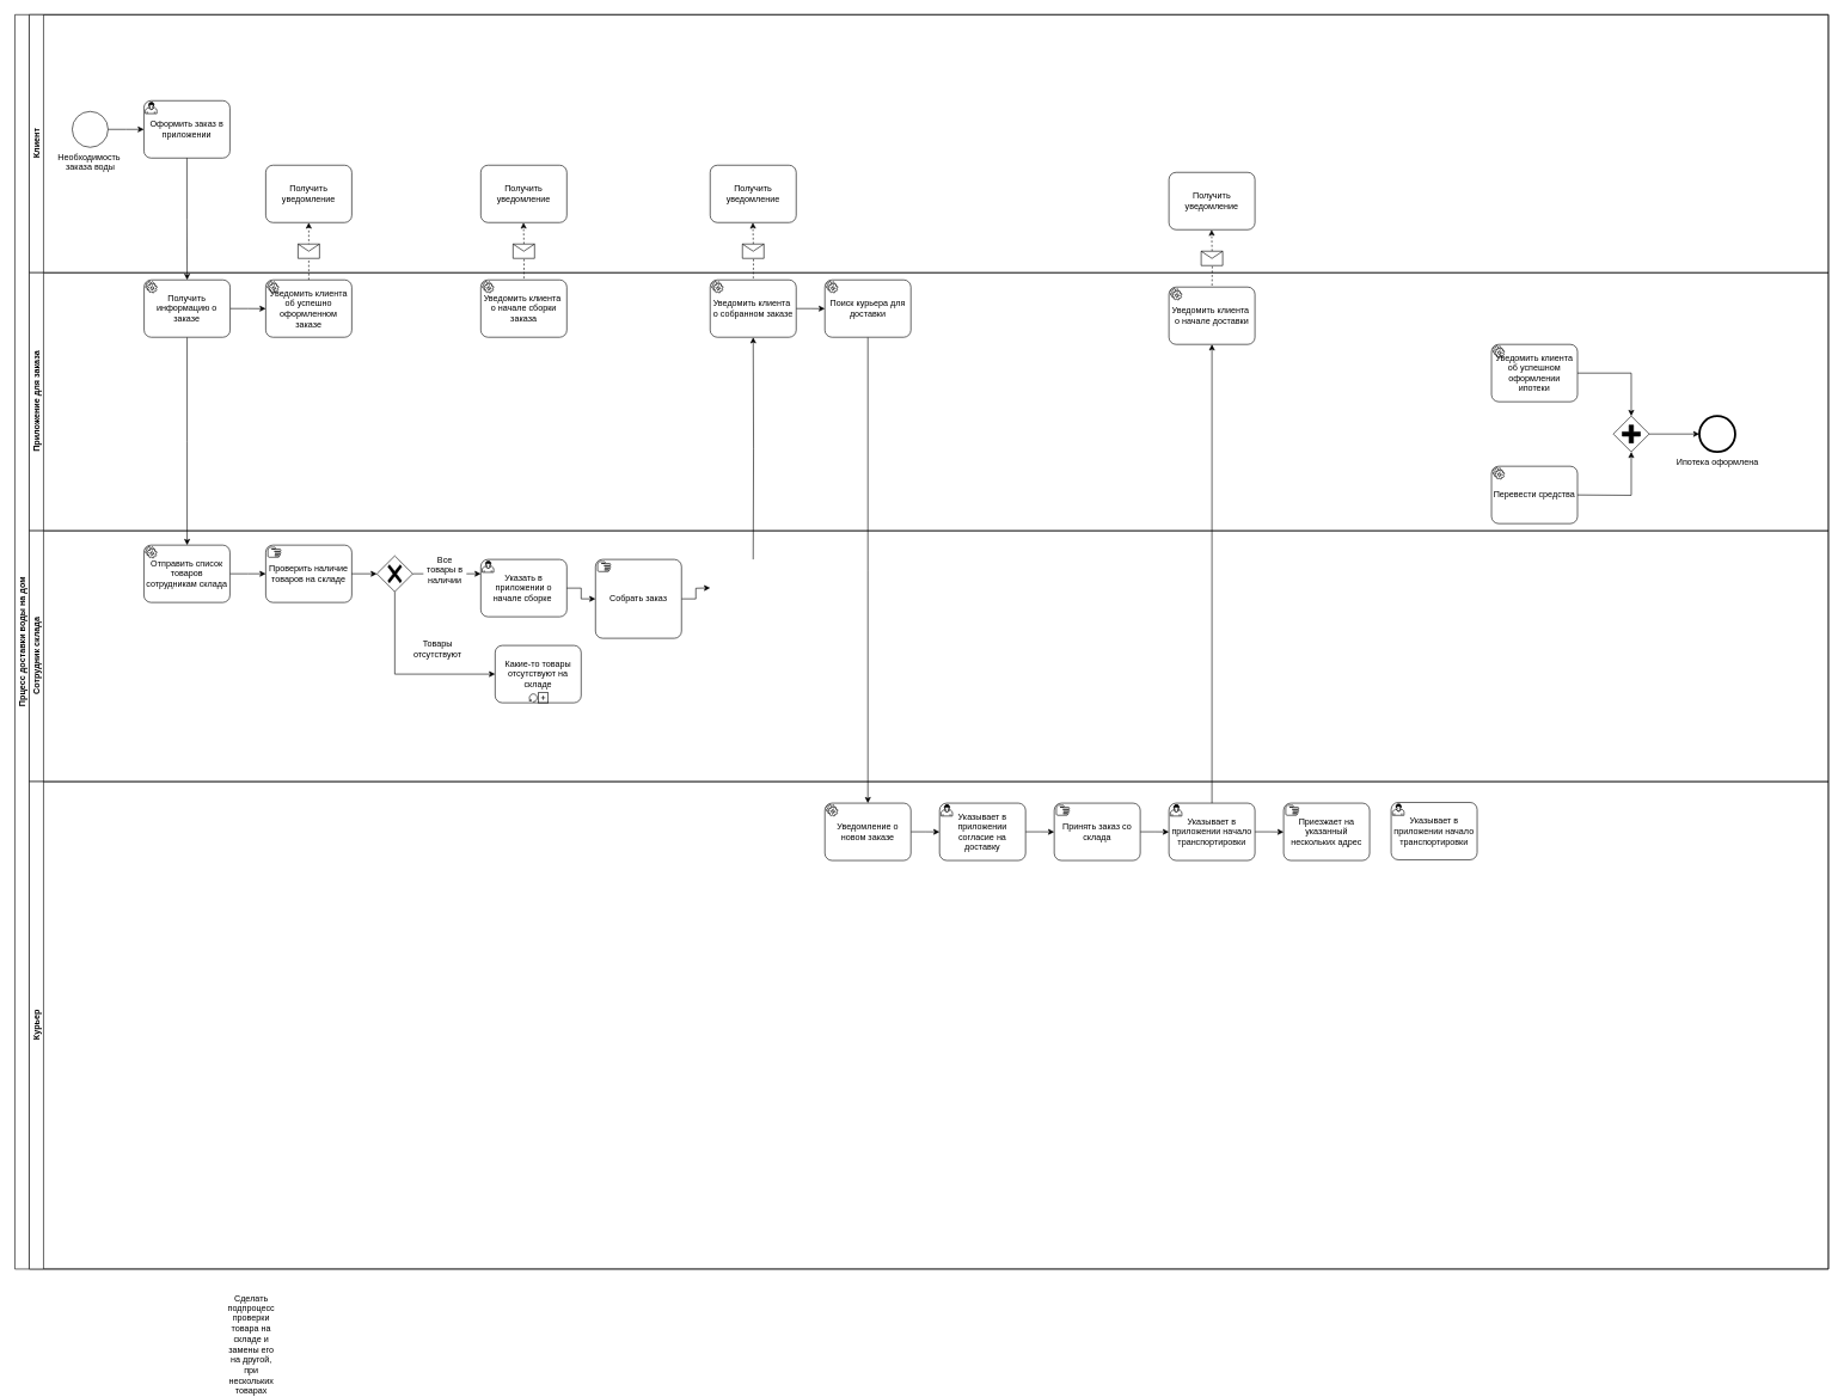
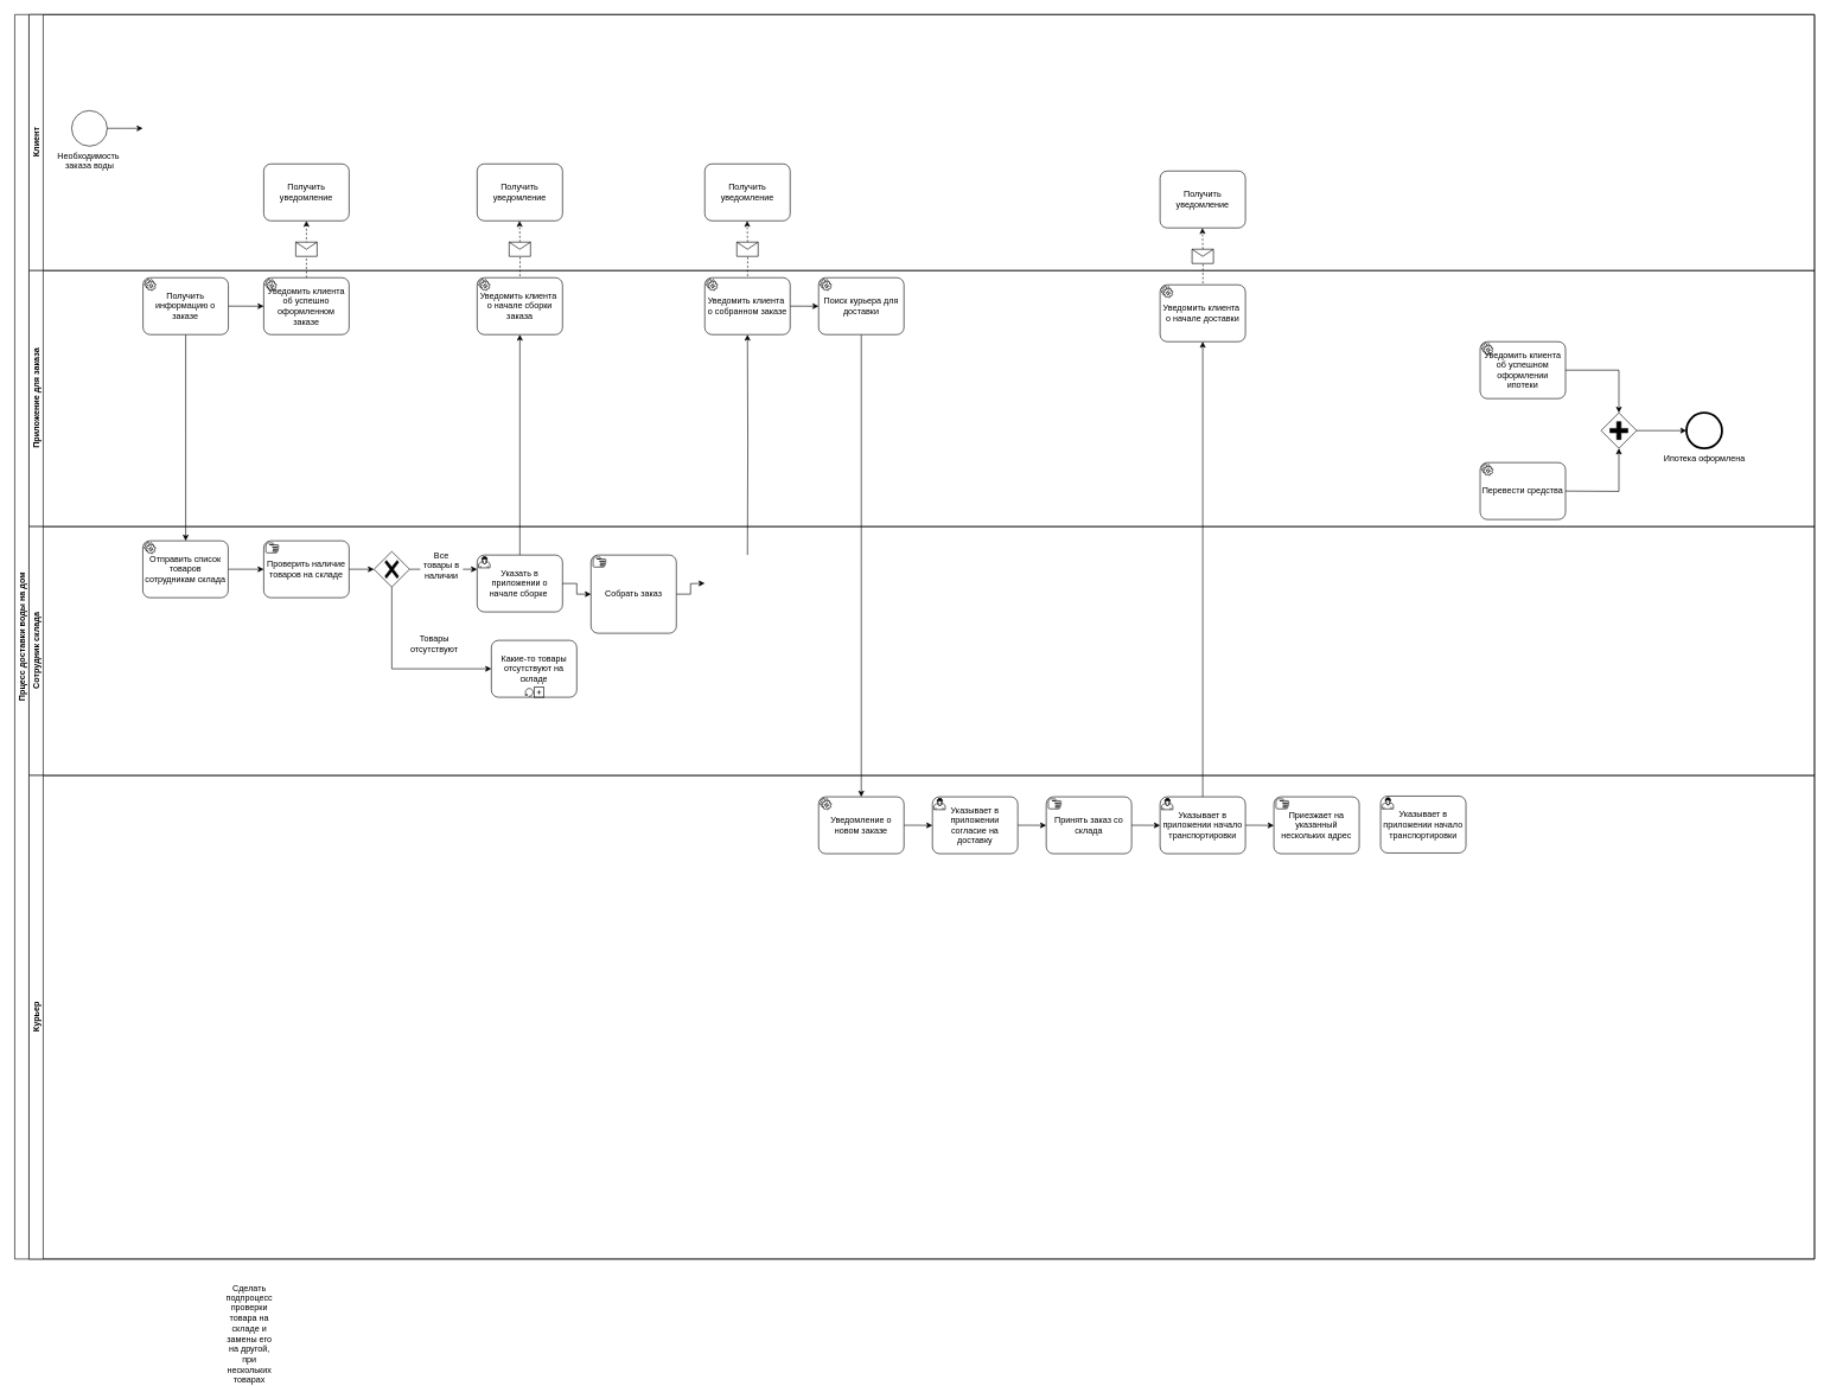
- <mxCell id="15" value="Оформить заказ в приложении" style="points=[[0.25,0,0],[0.5,0,0],[0.75,0,0],[1,0.25,0],[1,0.5,0],[1,0.75,0],[0.75,1,0],[0.5,1,0],[0.25,1,0],[0,0.75,0],[0,0.5,0],[0,0.25,0]];shape=mxgraph.bpmn.task;whiteSpace=wrap;rectStyle=rounded;size=10;html=1;container=1;expand=0;collapsible=0;taskMarker=user;" vertex="1" parent="5"><mxGeometry x="160" y="120" width="120" height="80" as="geometry" /></mxCell>
- <mxCell id="63" style="edgeStyle=orthogonalEdgeStyle;rounded=0;orthogonalLoop=1;jettySize=auto;html=1;exitX=0.5;exitY=1;exitDx=0;exitDy=0;exitPerimeter=0;" edge="1" parent="1" source="15" target="62"><mxGeometry relative="1" as="geometry"><mxPoint x="260.286" y="430" as="targetPoint" /></mxGeometry></mxCell>
+ <mxCell id="58" style="edgeStyle=orthogonalEdgeStyle;rounded=0;orthogonalLoop=1;jettySize=auto;html=1;exitX=0.5;exitY=0;exitDx=0;exitDy=0;exitPerimeter=0;entryX=0.5;entryY=1;entryDx=0;entryDy=0;entryPerimeter=0;" edge="1" parent="3" source="39" target="22"><mxGeometry relative="1" as="geometry"><mxPoint x="710" y="670" as="targetPoint" /></mxGeometry></mxCell>
